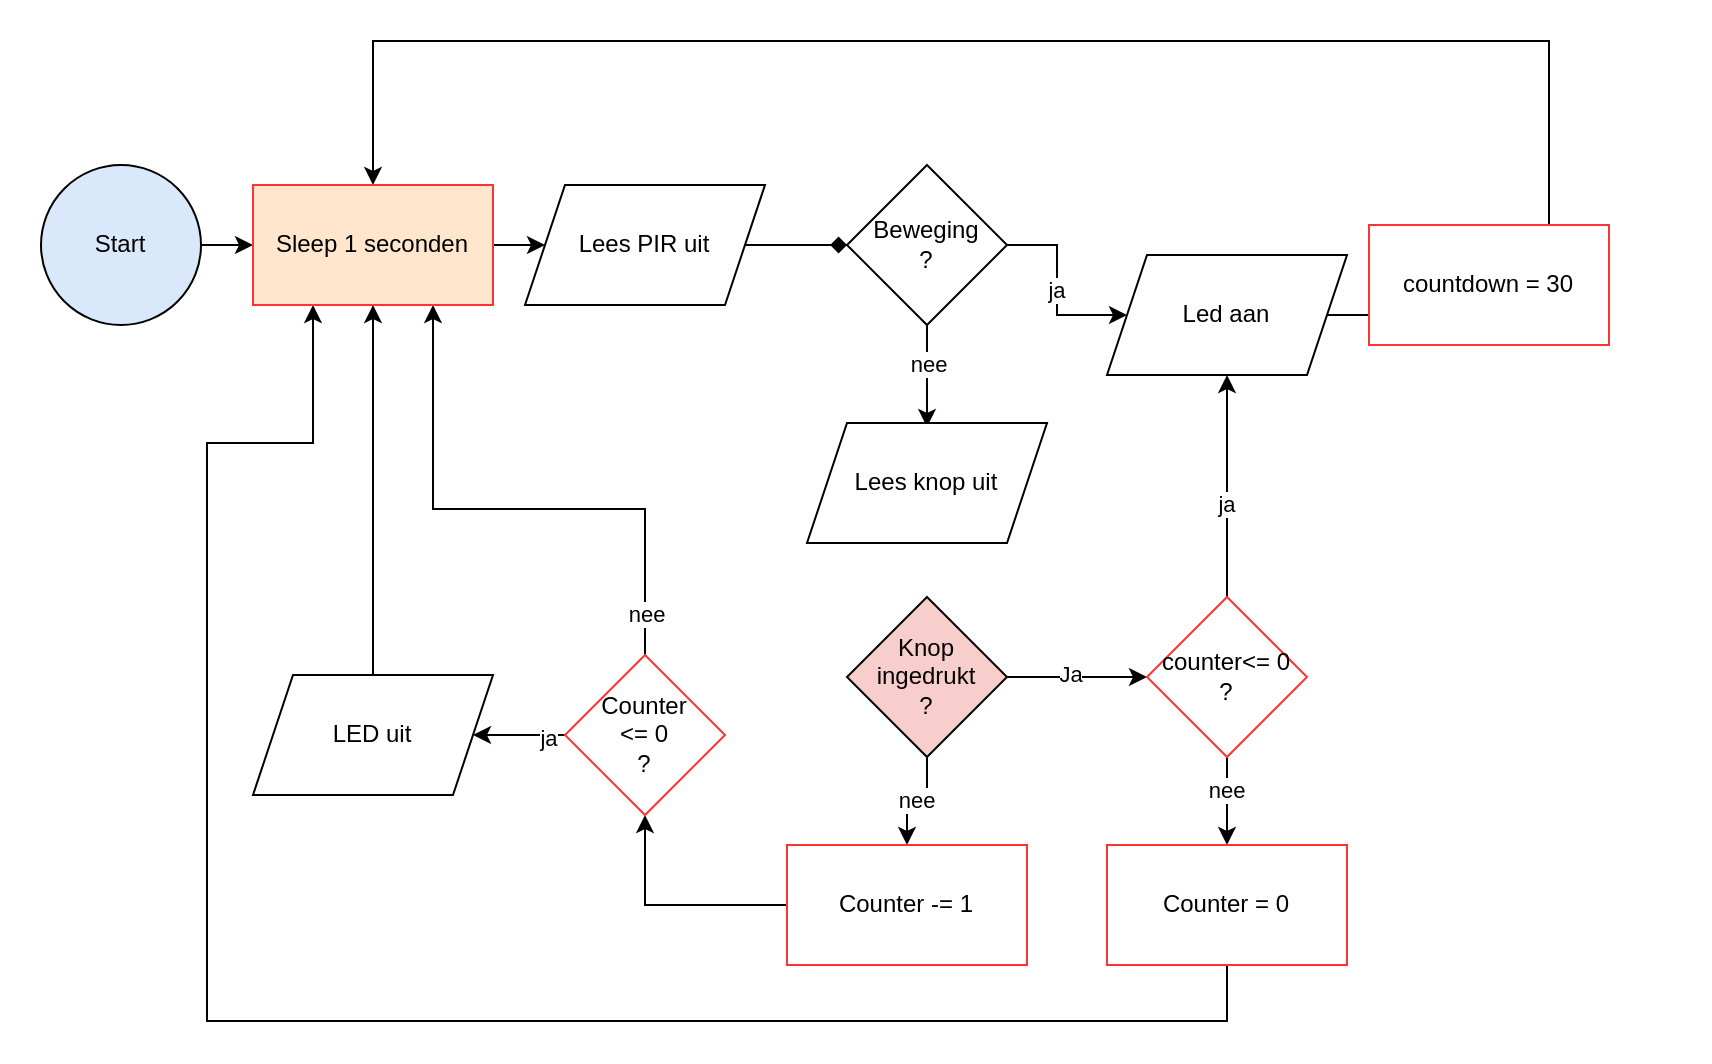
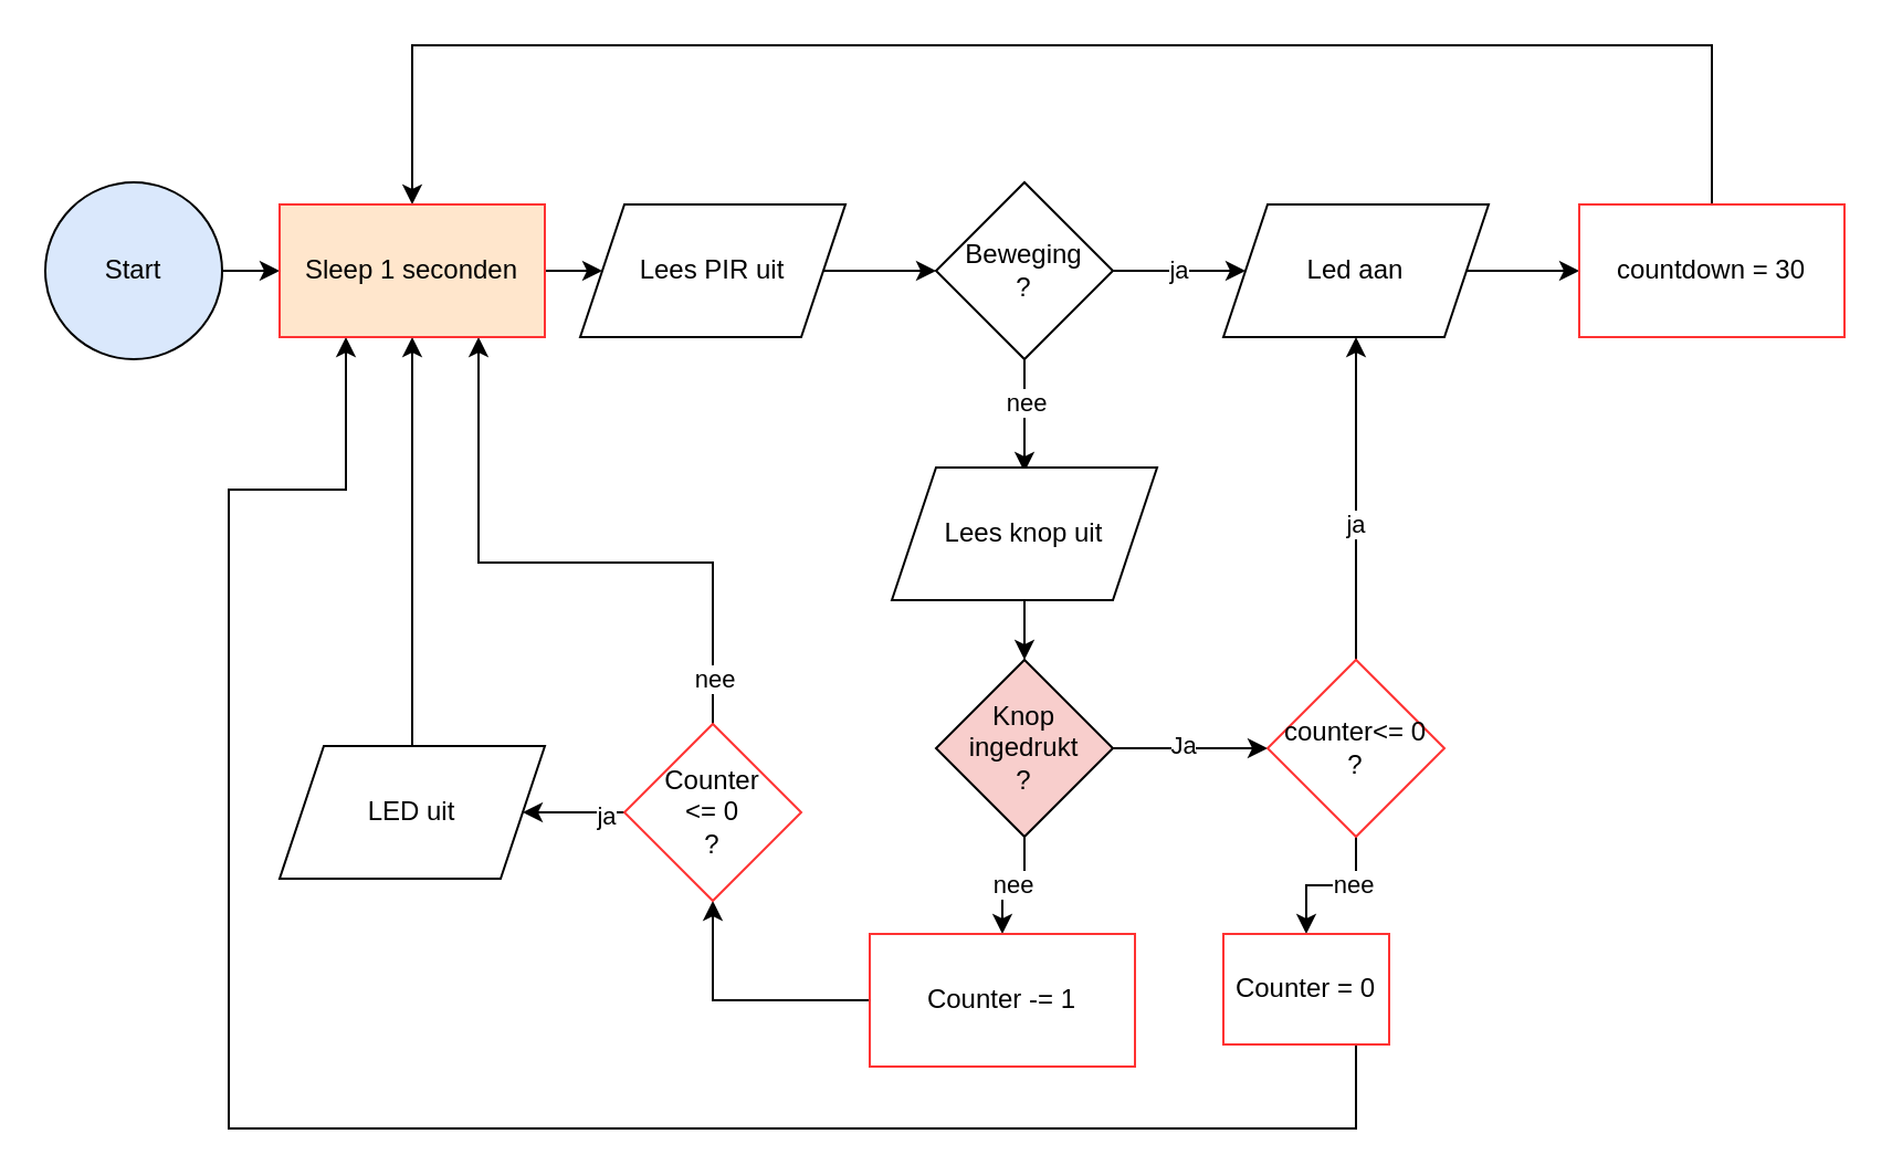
- <mxCell id="4" value="" style="edgeStyle=orthogonalEdgeStyle;rounded=0;orthogonalLoop=1;jettySize=auto;html=1;endArrow=diamond;" parent="1" source="5" target="9" edge="1"><mxGeometry relative="1" as="geometry" /></mxCell>
+ <mxCell id="4" value="" style="edgeStyle=orthogonalEdgeStyle;rounded=0;orthogonalLoop=1;jettySize=auto;html=1;" parent="1" source="5" target="9" edge="1"><mxGeometry relative="1" as="geometry" /></mxCell>
- <mxCell id="13" value="countdown = 30" style="rounded=0;whiteSpace=wrap;html=1;strokeColor=#FF3333;" parent="1" vertex="1"><mxGeometry x="684" y="112" width="120" height="60" as="geometry" /></mxCell>
+ <mxCell id="13" value="countdown = 30" style="rounded=0;whiteSpace=wrap;html=1;strokeColor=#FF3333;" parent="1" vertex="1"><mxGeometry x="714" y="92" width="120" height="60" as="geometry" /></mxCell>
- <mxCell id="11" value="Led aan" style="shape=parallelogram;perimeter=parallelogramPerimeter;whiteSpace=wrap;html=1;fixedSize=1;" parent="1" vertex="1"><mxGeometry x="553" y="127" width="120" height="60" as="geometry" /></mxCell>
+ <mxCell id="11" value="Led aan" style="shape=parallelogram;perimeter=parallelogramPerimeter;whiteSpace=wrap;html=1;fixedSize=1;" parent="1" vertex="1"><mxGeometry x="553" y="92" width="120" height="60" as="geometry" /></mxCell>
+ <mxCell id="14" value="" style="edgeStyle=orthogonalEdgeStyle;rounded=0;orthogonalLoop=1;jettySize=auto;html=1;" parent="1" source="15" target="19" edge="1"><mxGeometry relative="1" as="geometry" /></mxCell>
- <mxCell id="26" value="Counter = 0" style="rounded=0;whiteSpace=wrap;html=1;strokeColor=#FF3333;" parent="1" vertex="1"><mxGeometry x="553" y="422" width="120" height="60" as="geometry" /></mxCell>
+ <mxCell id="26" value="Counter = 0" style="rounded=0;whiteSpace=wrap;html=1;strokeColor=#FF3333;" parent="1" vertex="1"><mxGeometry x="553" y="422" width="75" height="50" as="geometry" /></mxCell>
